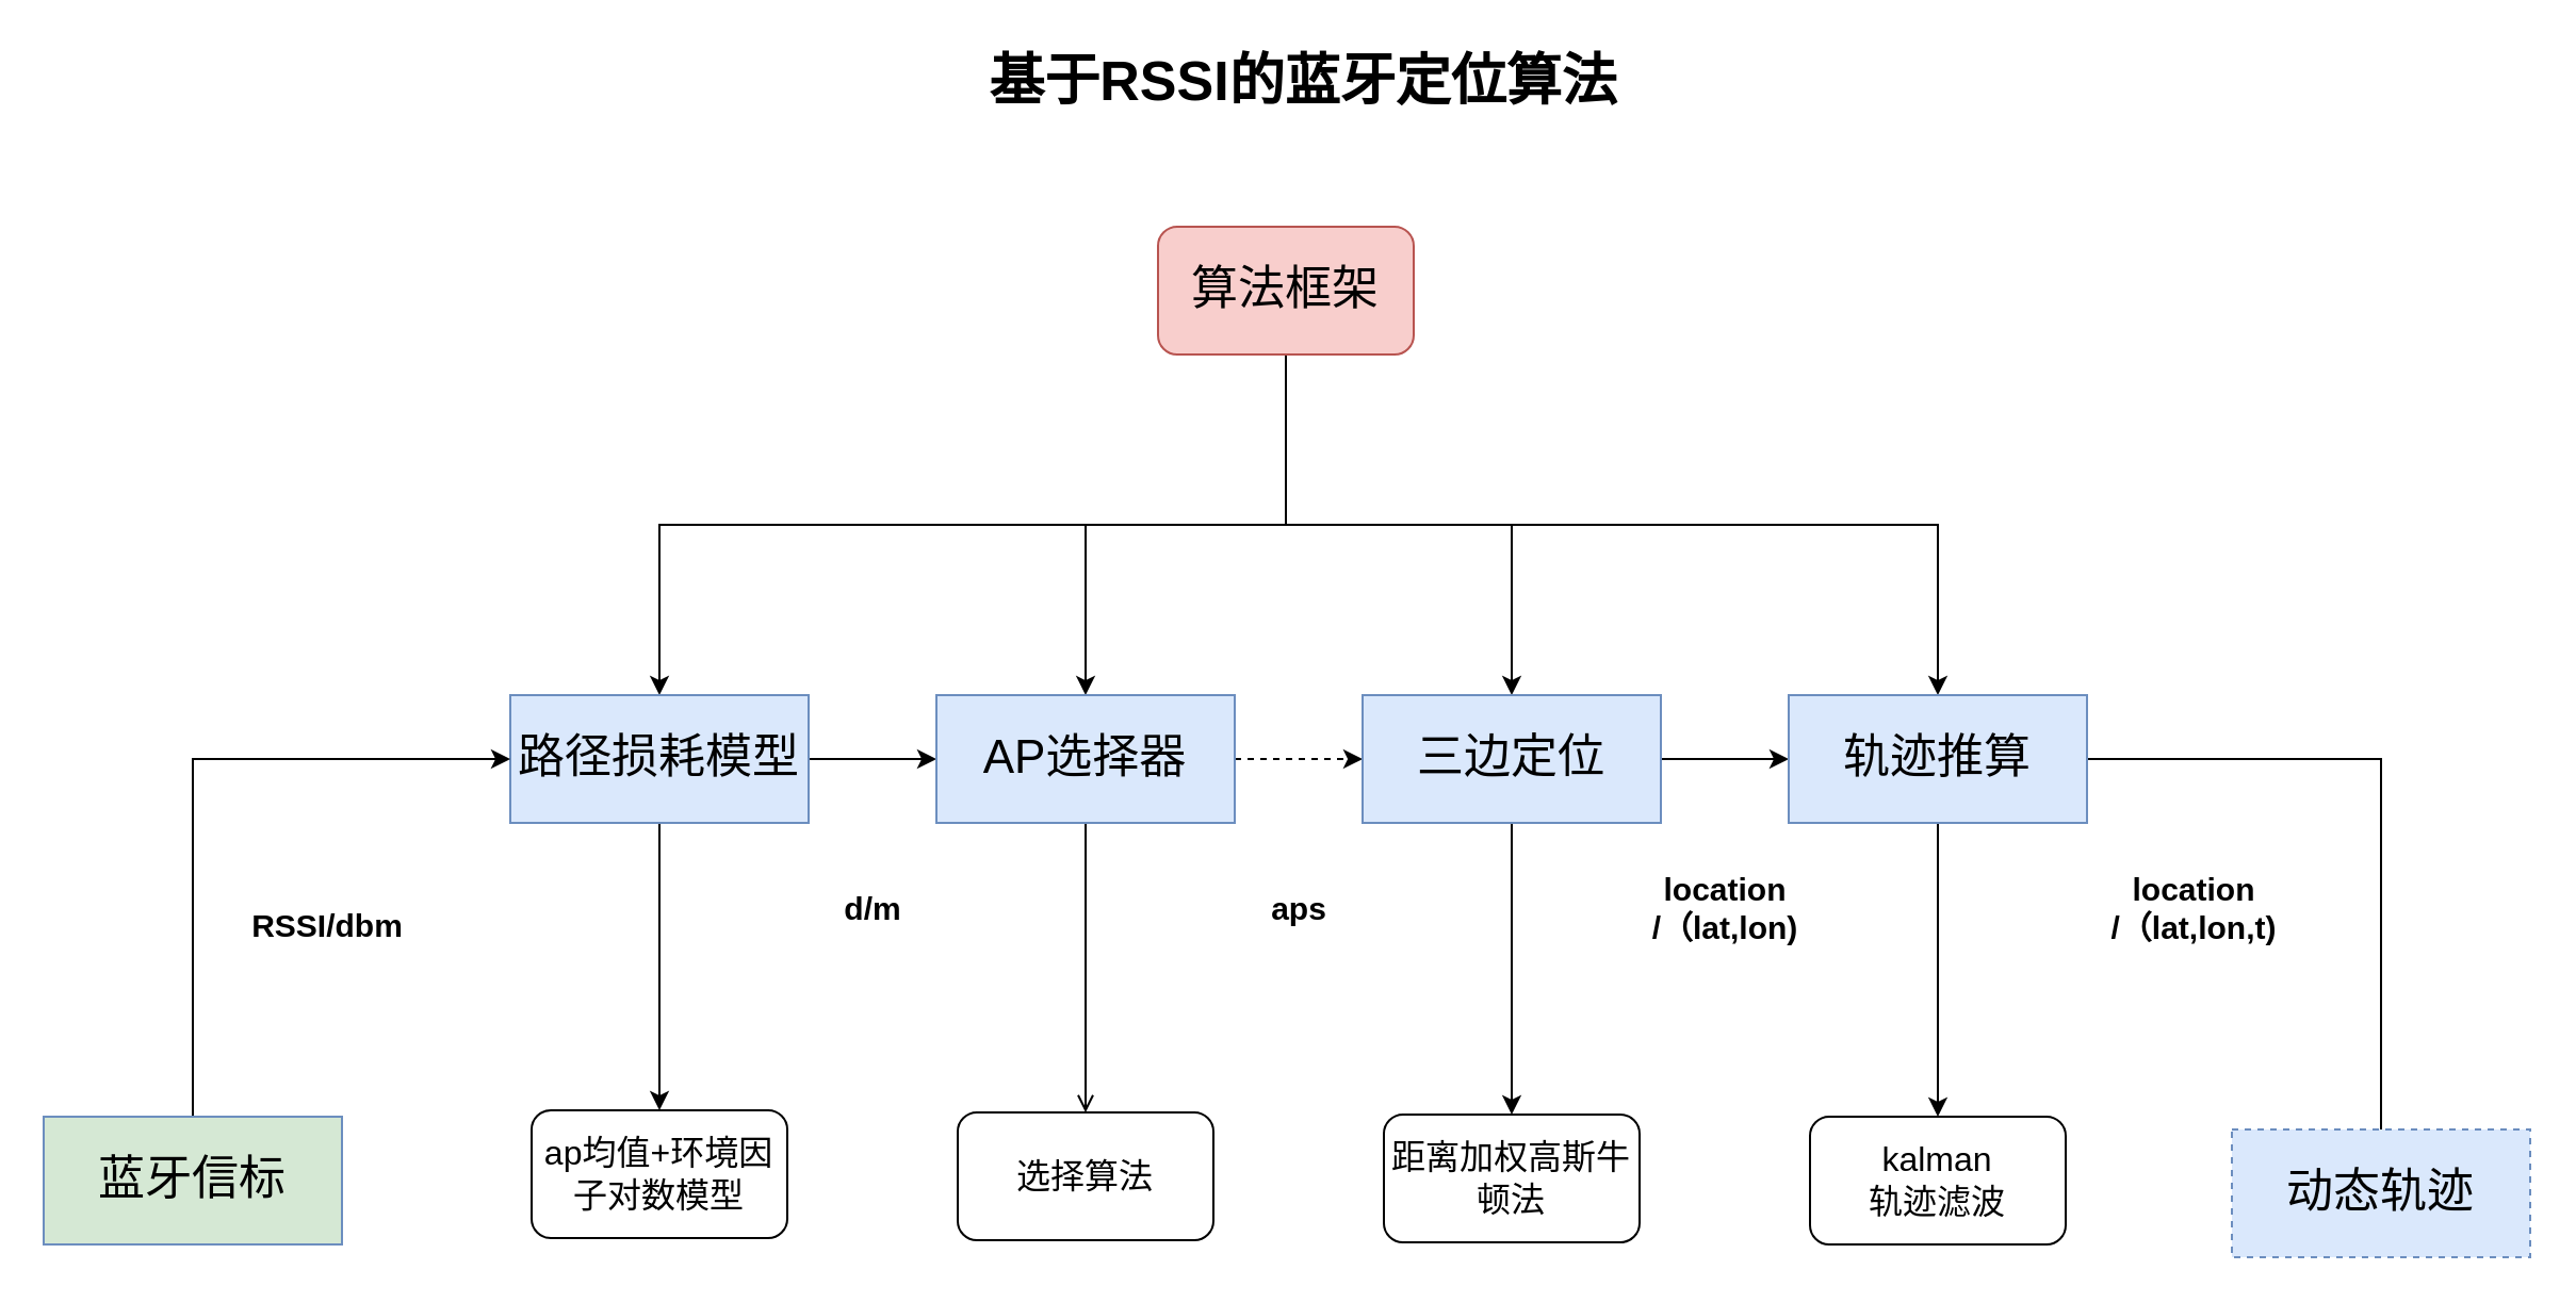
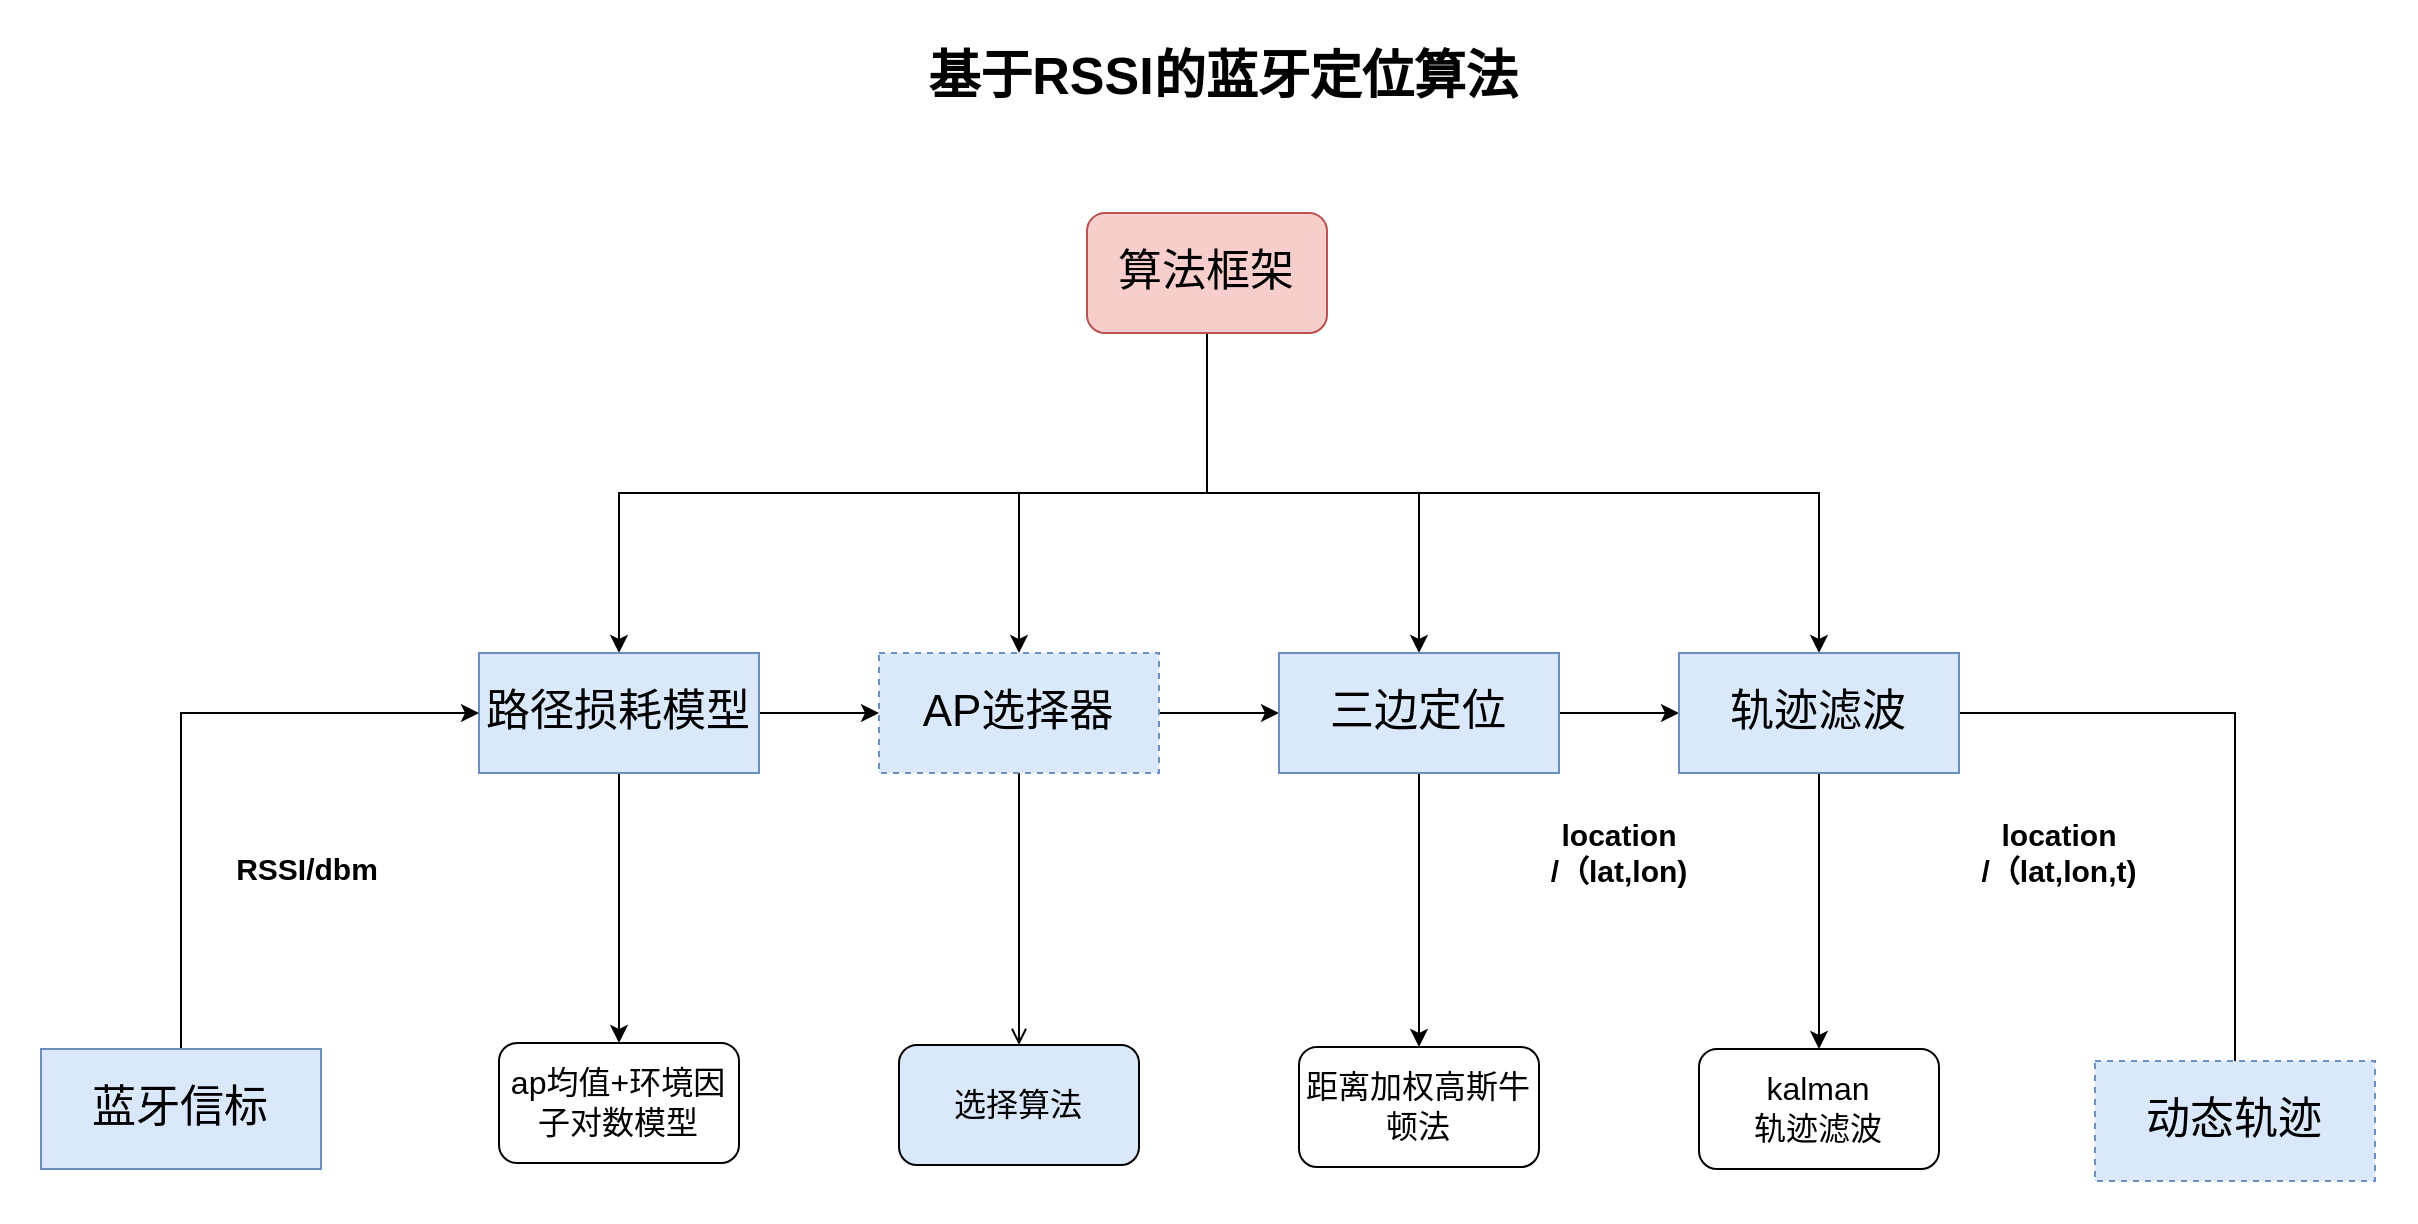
- <mxCell id="13" value="AP选择器" style="rounded=0;whiteSpace=wrap;html=1;fontSize=22;fillColor=#dae8fc;strokeColor=#6c8ebf;" vertex="1" parent="1"><mxGeometry x="439" y="326" width="140" height="60" as="geometry" /></mxCell>
+ <mxCell id="13" value="AP选择器" style="rounded=0;whiteSpace=wrap;html=1;fontSize=22;fillColor=#dae8fc;strokeColor=#6c8ebf;dashed=1;" vertex="1" parent="1"><mxGeometry x="439" y="326" width="140" height="60" as="geometry" /></mxCell>
- <mxCell id="11" value="" style="edgeStyle=orthogonalEdgeStyle;rounded=0;orthogonalLoop=1;jettySize=auto;html=1;fontSize=22;dashed=1;" edge="1" parent="1" source="13" target="16"><mxGeometry relative="1" as="geometry" /></mxCell>
+ <mxCell id="11" value="" style="edgeStyle=orthogonalEdgeStyle;rounded=0;orthogonalLoop=1;jettySize=auto;html=1;fontSize=22;" edge="1" parent="1" source="13" target="16"><mxGeometry relative="1" as="geometry" /></mxCell>
- <mxCell id="19" value="轨迹推算" style="rounded=0;whiteSpace=wrap;html=1;fontSize=22;fillColor=#dae8fc;strokeColor=#6c8ebf;" vertex="1" parent="1"><mxGeometry x="839" y="326" width="140" height="60" as="geometry" /></mxCell>
+ <mxCell id="19" value="轨迹滤波" style="rounded=0;whiteSpace=wrap;html=1;fontSize=22;fillColor=#dae8fc;strokeColor=#6c8ebf;" vertex="1" parent="1"><mxGeometry x="839" y="326" width="140" height="60" as="geometry" /></mxCell>
- <mxCell id="21" value="&lt;font&gt;d/m&lt;/font&gt;" style="text;html=1;align=center;verticalAlign=middle;resizable=0;points=[];autosize=1;strokeColor=none;fontSize=15;fontStyle=1;" vertex="1" parent="1"><mxGeometry x="389" y="416" width="40" height="20" as="geometry" /></mxCell>
- <mxCell id="22" value="&lt;font&gt;aps&lt;/font&gt;" style="text;html=1;align=center;verticalAlign=middle;resizable=0;points=[];autosize=1;strokeColor=none;fontSize=15;fontStyle=1;" vertex="1" parent="1"><mxGeometry x="589" y="416" width="40" height="20" as="geometry" /></mxCell>
- <mxCell id="26" value="选择算法" style="rounded=1;whiteSpace=wrap;html=1;fontSize=16;fontColor=#000000;" vertex="1" parent="1"><mxGeometry x="449" y="522" width="120" height="60" as="geometry" /></mxCell>
+ <mxCell id="26" value="选择算法" style="rounded=1;whiteSpace=wrap;html=1;fontSize=16;fontColor=#000000;fillColor=#dae8fc;" vertex="1" parent="1"><mxGeometry x="449" y="522" width="120" height="60" as="geometry" /></mxCell>
- <mxCell id="30" value="蓝牙信标" style="rounded=0;whiteSpace=wrap;html=1;fontSize=22;fillColor=#d5e8d4;strokeColor=#6c8ebf;" vertex="1" parent="1"><mxGeometry x="20" y="524" width="140" height="60" as="geometry" /></mxCell>
+ <mxCell id="30" value="蓝牙信标" style="rounded=0;whiteSpace=wrap;html=1;fontSize=22;fillColor=#dae8fc;strokeColor=#6c8ebf;" vertex="1" parent="1"><mxGeometry x="20" y="524" width="140" height="60" as="geometry" /></mxCell>
